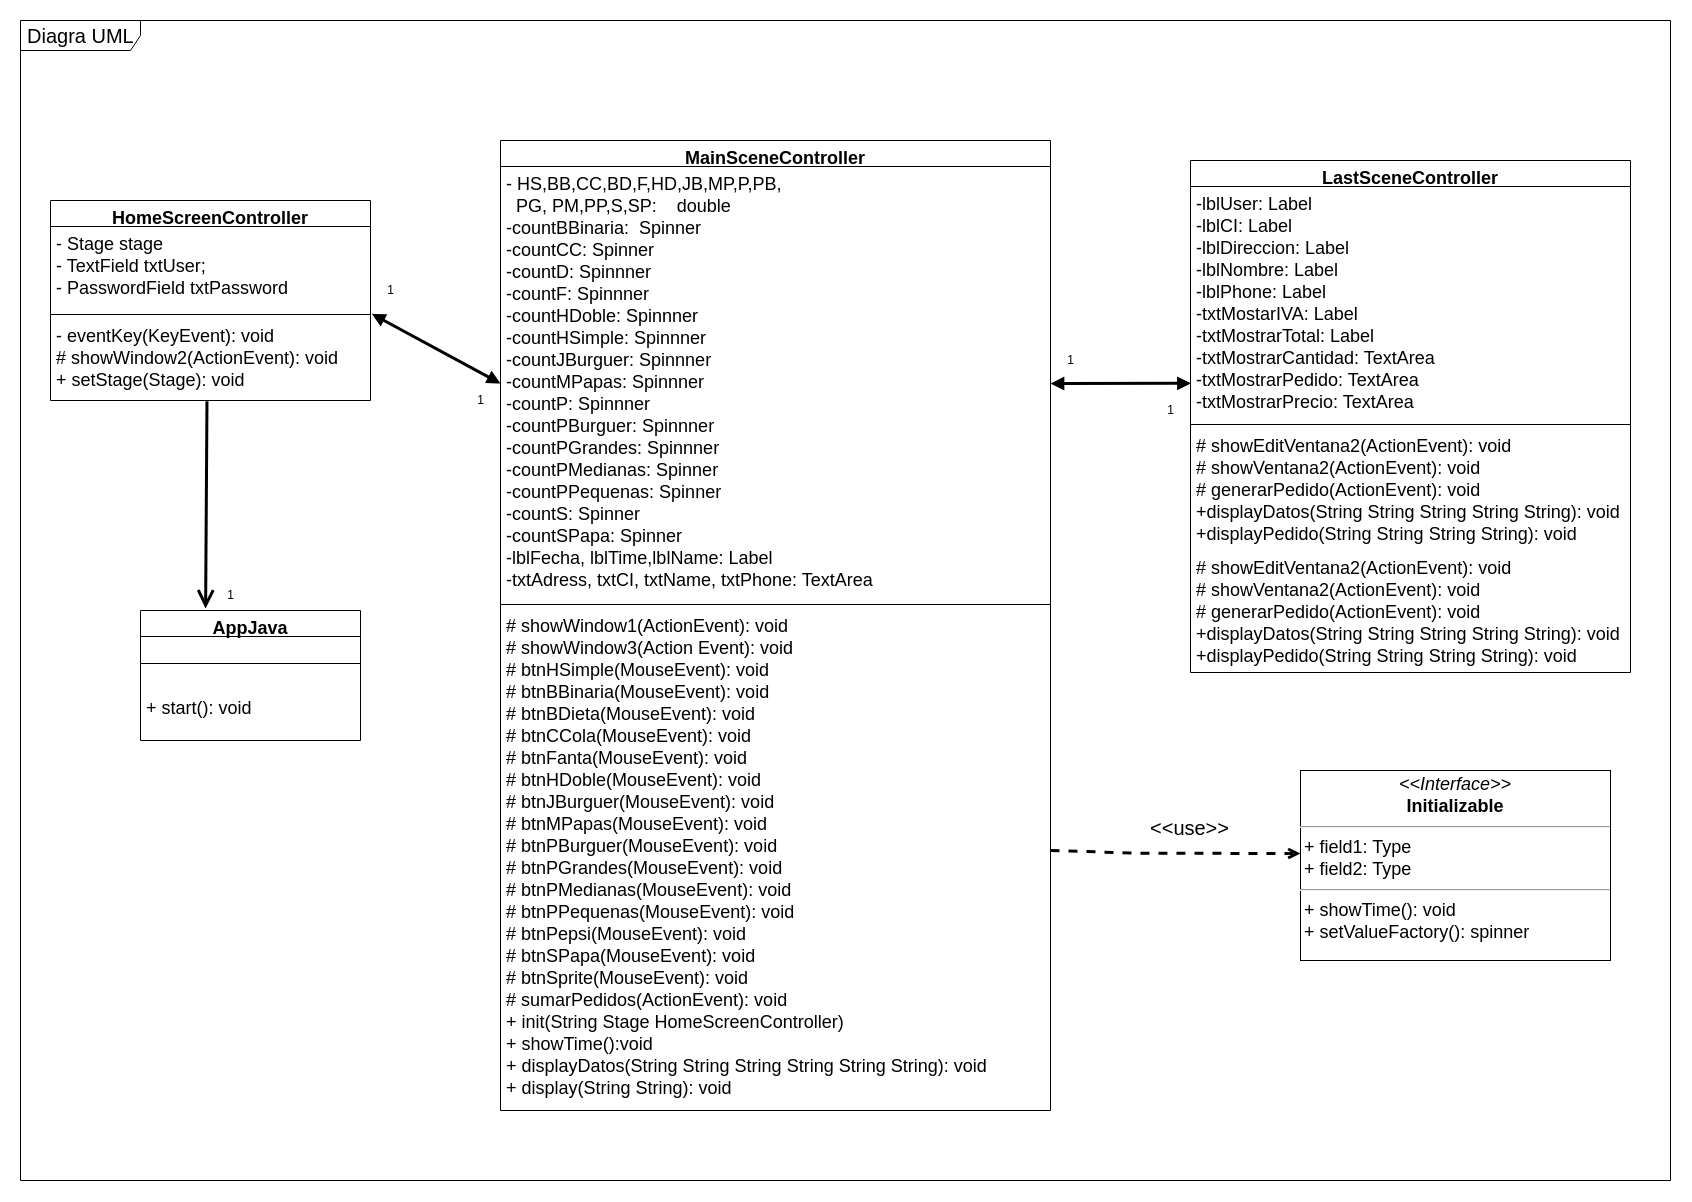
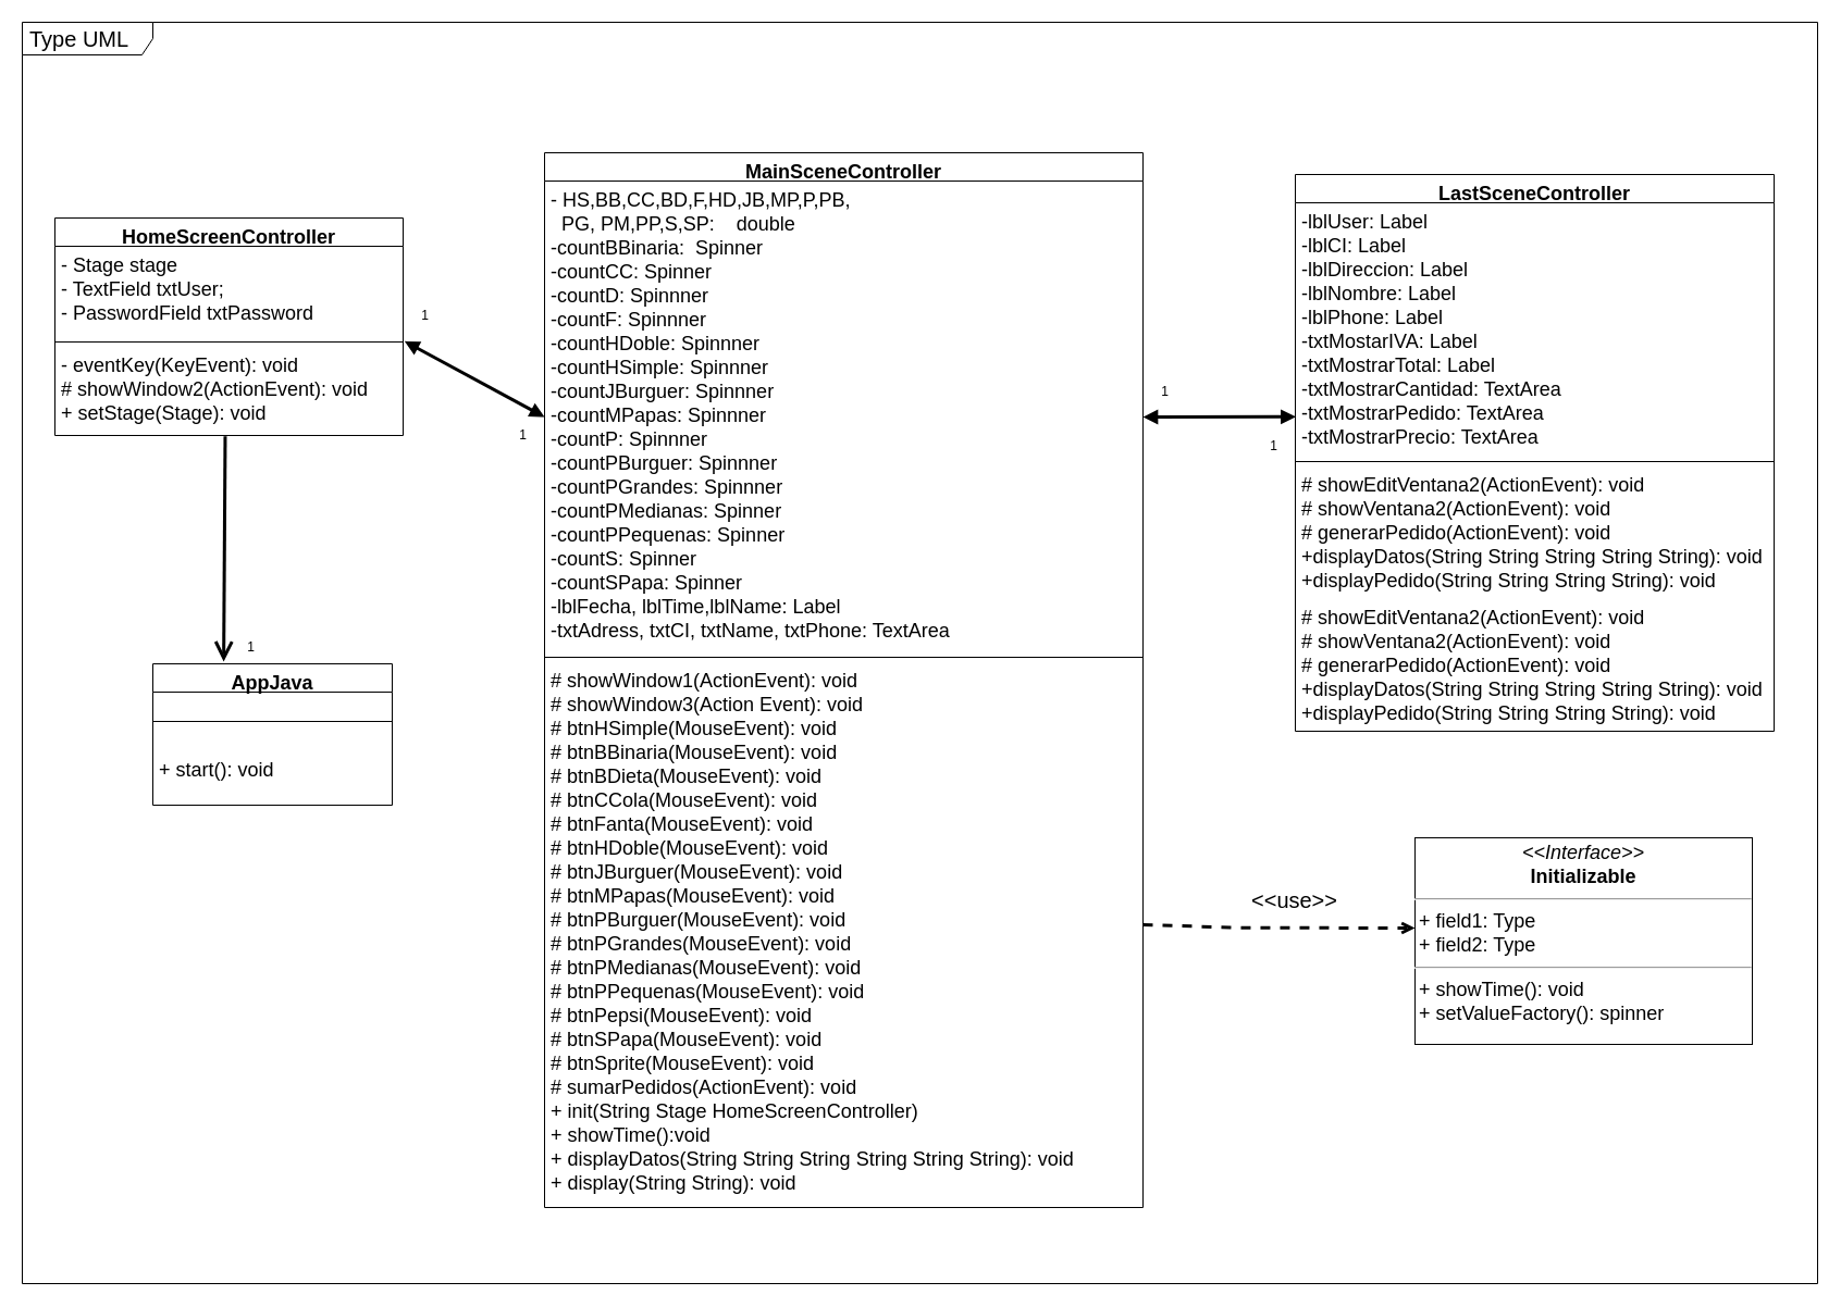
- <mxCell id="28" value="Diagra UML&amp;nbsp;&lt;br&gt;" style="shape=umlFrame;whiteSpace=wrap;html=1;width=120;height=30;boundedLbl=1;verticalAlign=middle;align=left;spacingLeft=5;fontSize=20;" vertex="1" parent="1"><mxGeometry width="1650" height="1160" as="geometry" x="20" y="20" /></mxCell>
+ <mxCell id="28" value="Type UML&amp;nbsp;&lt;br&gt;" style="shape=umlFrame;whiteSpace=wrap;html=1;width=120;height=30;boundedLbl=1;verticalAlign=middle;align=left;spacingLeft=5;fontSize=20;" vertex="1" parent="1"><mxGeometry width="1650" height="1160" as="geometry" x="20" y="20" /></mxCell>
